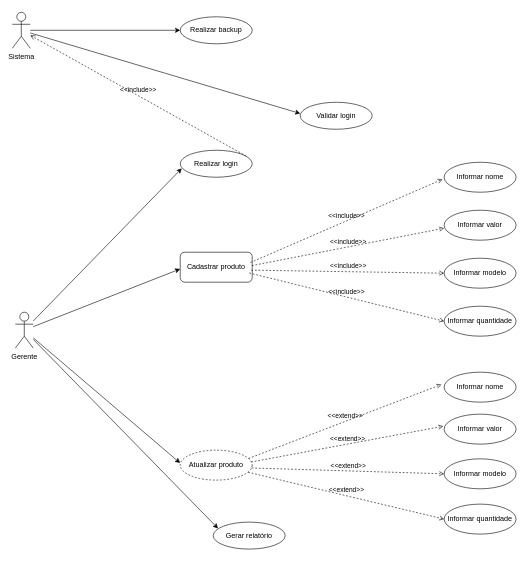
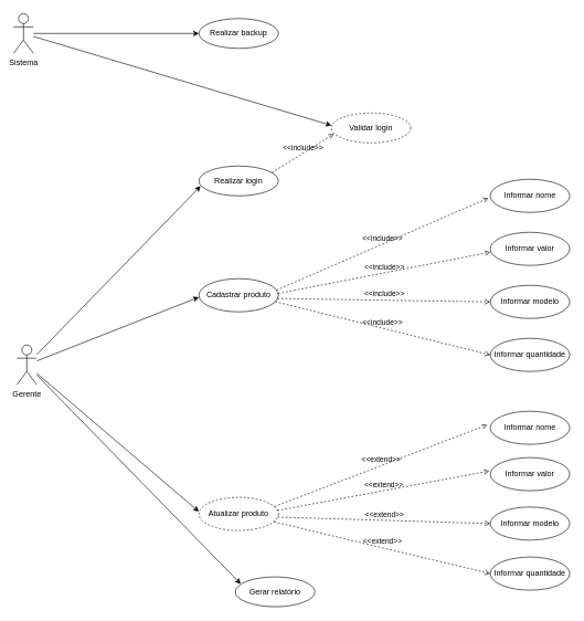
- <mxCell id="30" value="&amp;lt;&amp;lt;include&amp;gt;&amp;gt;" style="html=1;verticalAlign=bottom;labelBackgroundColor=none;endArrow=open;endFill=0;dashed=1;rounded=0;exitX=0.919;exitY=0.219;exitDx=0;exitDy=0;exitPerimeter=0;" edge="1" parent="1" source="15" target="27"><mxGeometry width="160" relative="1" as="geometry"><mxPoint x="420" as="sourcePoint" y="260" /><mxPoint x="740" y="121" as="targetPoint" /></mxGeometry></mxCell>
+ <mxCell id="30" value="&amp;lt;&amp;lt;include&amp;gt;&amp;gt;" style="html=1;verticalAlign=bottom;labelBackgroundColor=none;endArrow=open;endFill=0;dashed=1;rounded=0;entryX=0.032;entryY=0.7;entryDx=0;entryDy=0;exitX=0.919;exitY=0.219;exitDx=0;exitDy=0;exitPerimeter=0;entryPerimeter=0;" edge="1" parent="1" source="15" target="31"><mxGeometry width="160" relative="1" as="geometry"><mxPoint x="420" as="sourcePoint" y="260" /><mxPoint x="740" y="121" as="targetPoint" /></mxGeometry></mxCell>
- <mxCell id="31" value="Validar login" style="ellipse;whiteSpace=wrap;html=1;" vertex="1" parent="1"><mxGeometry x="500" y="170" width="120" height="45" as="geometry" /></mxCell>
+ <mxCell id="31" value="Validar login" style="ellipse;whiteSpace=wrap;html=1;dashed=1;" vertex="1" parent="1"><mxGeometry x="500" y="170" width="120" height="45" as="geometry" /></mxCell>
- <mxCell id="2" value="Cadastrar produto" style="whiteSpace=wrap;html=1;rounded=1;" vertex="1" parent="1"><mxGeometry x="300" y="420" width="120" height="50" as="geometry" /></mxCell>
+ <mxCell id="2" value="Cadastrar produto" style="ellipse;whiteSpace=wrap;html=1;" vertex="1" parent="1"><mxGeometry x="300" y="420" width="120" height="50" as="geometry" /></mxCell>
